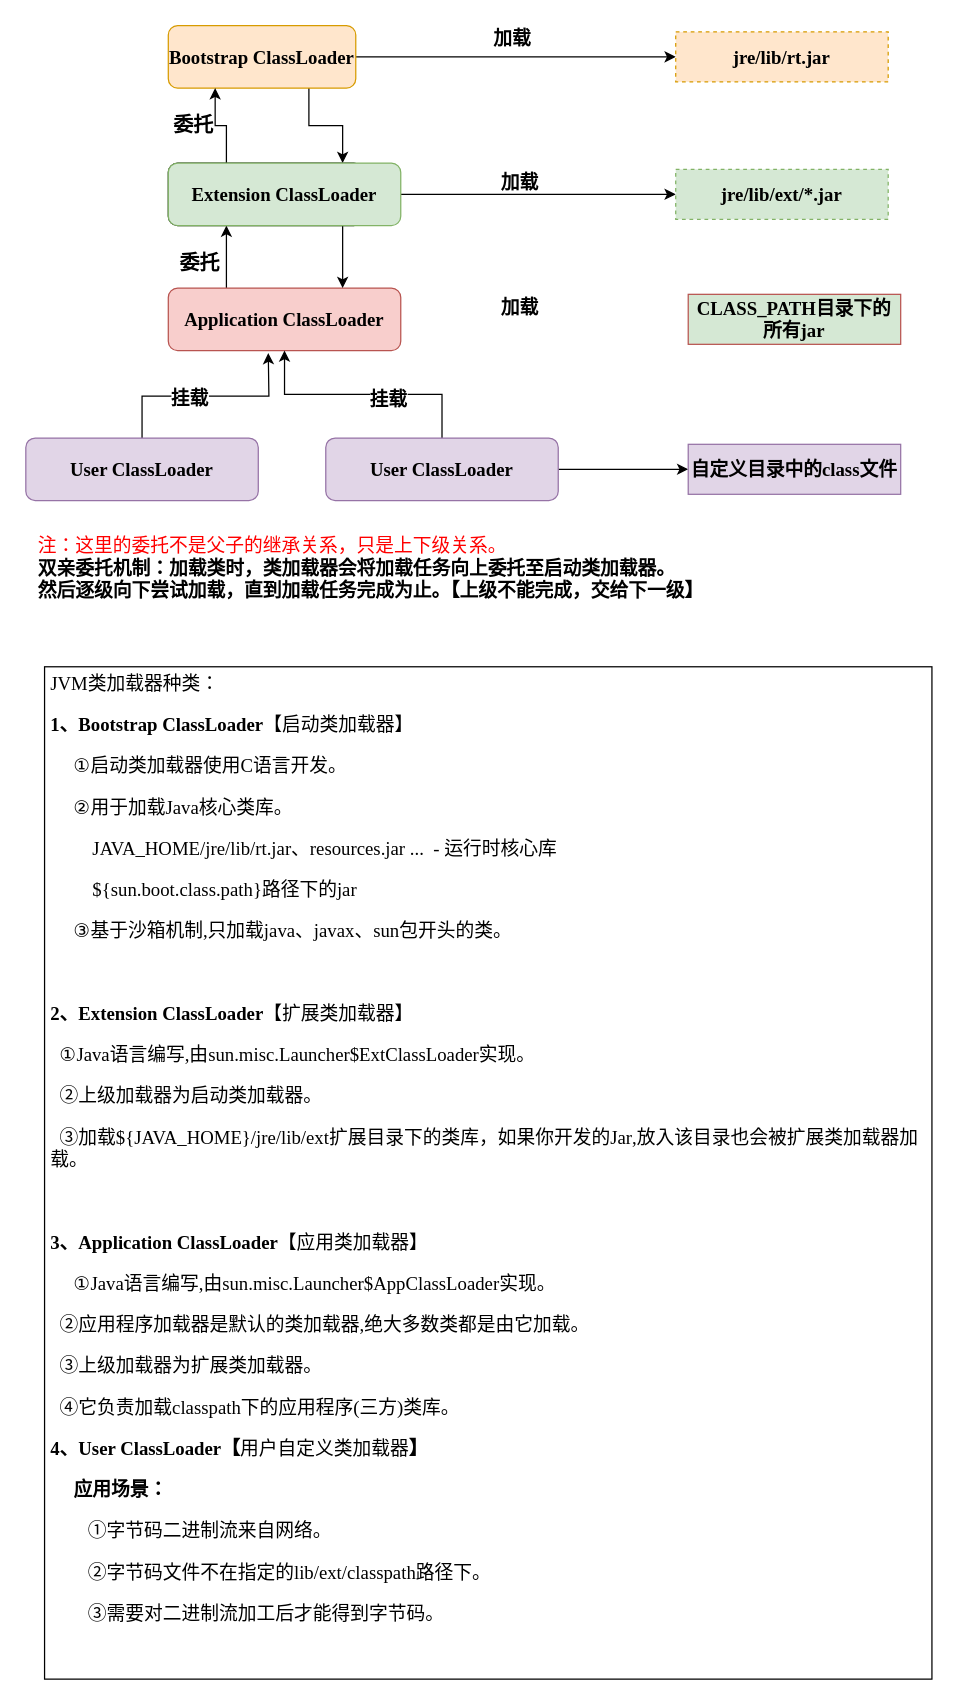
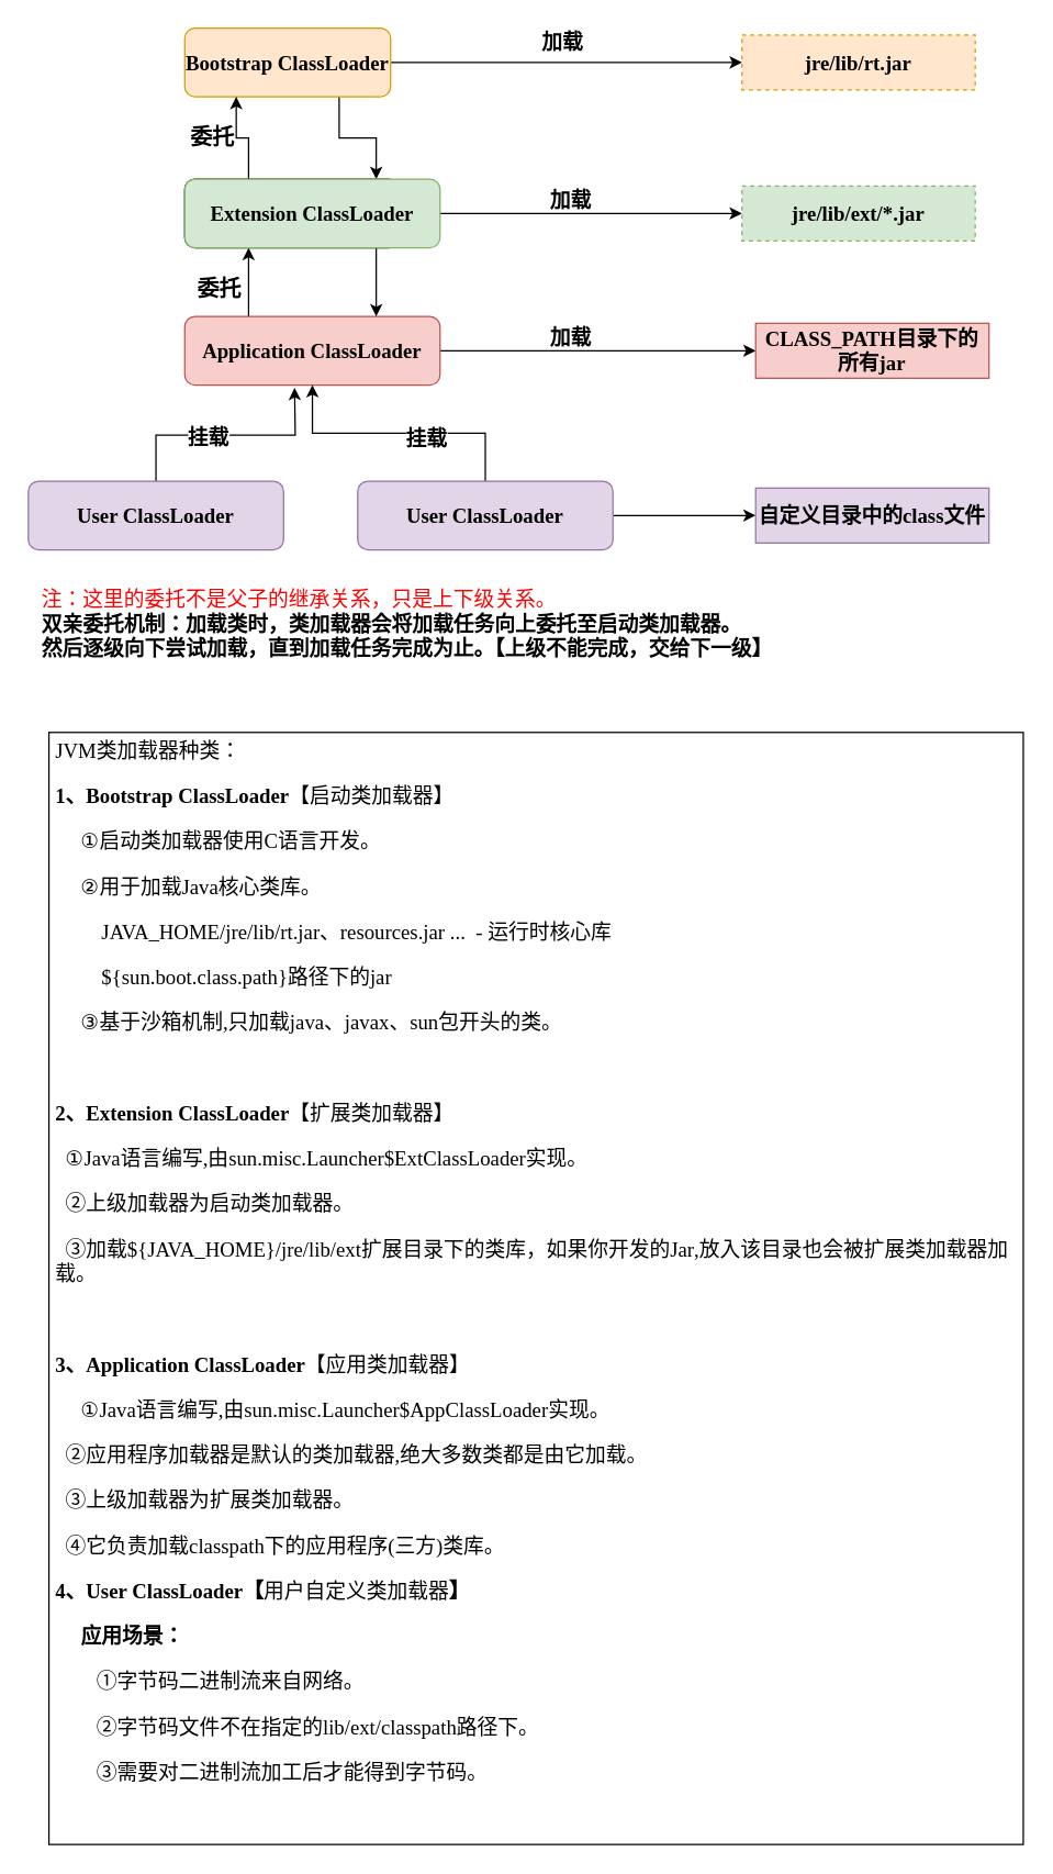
+ <mxCell id="4" style="edgeStyle=none;rounded=0;orthogonalLoop=1;jettySize=auto;html=1;exitX=1;exitY=0.5;exitDx=0;exitDy=0;entryX=0;entryY=0.5;entryDx=0;entryDy=0;fontFamily=楷体;fontSize=15;" edge="1" parent="1" source="5" target="24"><mxGeometry relative="1" as="geometry" /></mxCell>
- <mxCell id="24" value="CLASS_PATH&lt;font face=&quot;楷体&quot;&gt;目录下的所有&lt;/font&gt;jar" style="rounded=0;whiteSpace=wrap;html=1;fontFamily=Times New Roman;fontSize=15;align=center;fontStyle=1;fillColor=#d5e8d4;strokeColor=#b85450;" vertex="1" parent="1"><mxGeometry x="550" y="235" width="170" height="40" as="geometry" /></mxCell>
+ <mxCell id="24" value="CLASS_PATH&lt;font face=&quot;楷体&quot;&gt;目录下的所有&lt;/font&gt;jar" style="rounded=0;whiteSpace=wrap;html=1;fontFamily=Times New Roman;fontSize=15;align=center;fontStyle=1;fillColor=#f8cecc;strokeColor=#b85450;" vertex="1" parent="1"><mxGeometry x="550" y="235" width="170" height="40" as="geometry" /></mxCell>
